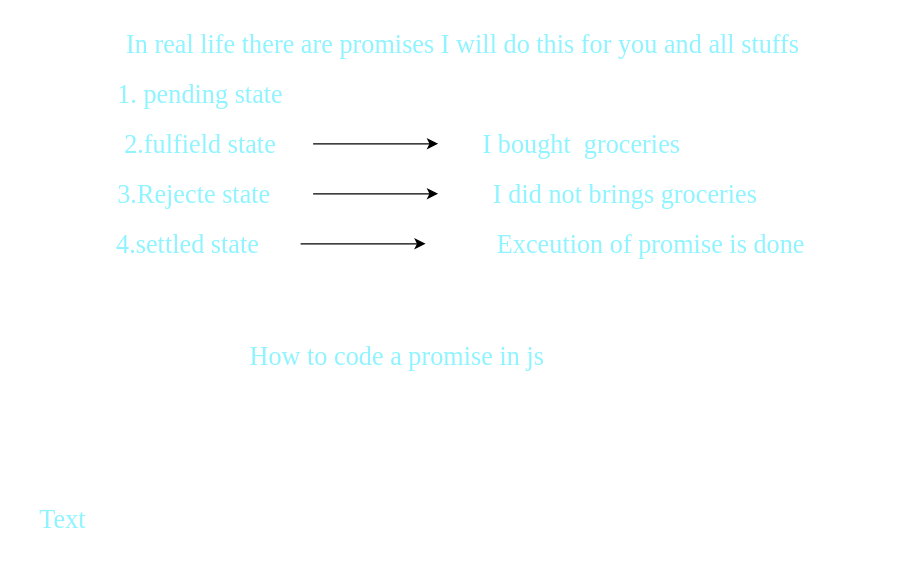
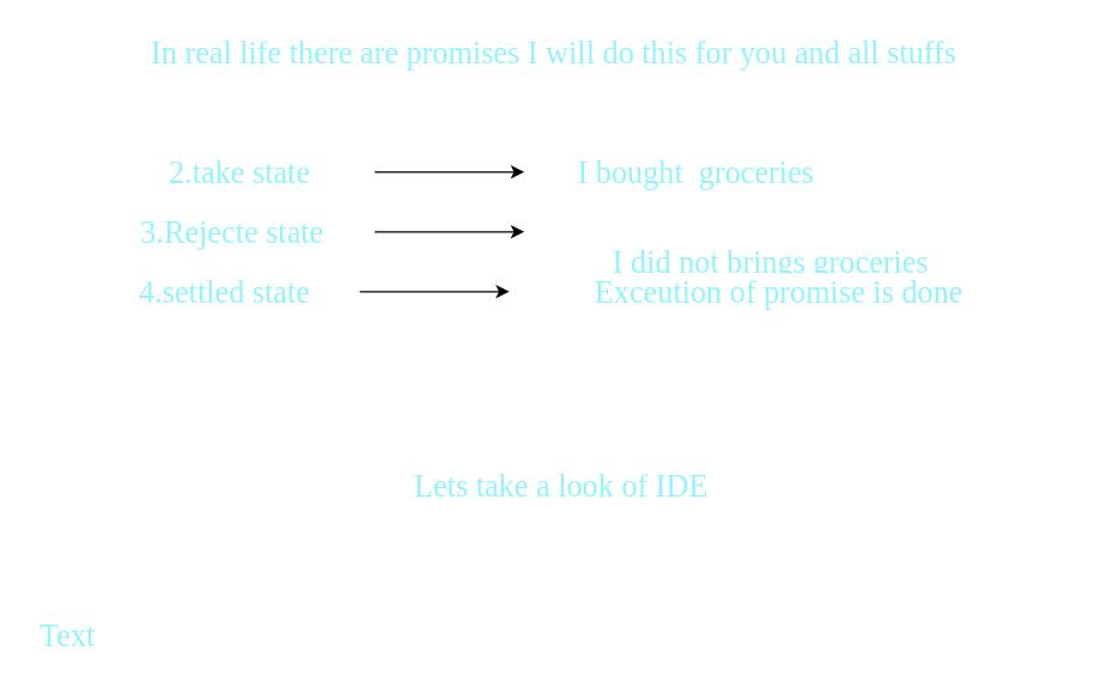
- <mxCell id="3" value="1. pending state" style="text;strokeColor=none;align=center;fillColor=none;html=1;verticalAlign=middle;whiteSpace=wrap;rounded=0;fontFamily=Comic Sans MS;fontSize=21;fontColor=#8FF4FF;" vertex="1" parent="1"><mxGeometry x="30" y="60" width="260" height="30" as="geometry" /></mxCell>
- <mxCell id="4" value="2.fulfield state" style="text;strokeColor=none;align=center;fillColor=none;html=1;verticalAlign=middle;whiteSpace=wrap;rounded=0;fontFamily=Comic Sans MS;fontSize=21;fontColor=#8FF4FF;" vertex="1" parent="1"><mxGeometry x="70" y="100" width="180" height="30" as="geometry" /></mxCell>
+ <mxCell id="4" value="2.take state" style="text;strokeColor=none;align=center;fillColor=none;html=1;verticalAlign=middle;whiteSpace=wrap;rounded=0;fontFamily=Comic Sans MS;fontSize=21;fontColor=#8FF4FF;" vertex="1" parent="1"><mxGeometry x="70" y="100" width="180" height="30" as="geometry" /></mxCell>
- <mxCell id="9" value="I did not brings groceries" style="text;strokeColor=none;align=center;fillColor=none;html=1;verticalAlign=middle;whiteSpace=wrap;rounded=0;fontFamily=Comic Sans MS;fontSize=21;fontColor=#8FF4FF;" vertex="1" parent="1"><mxGeometry x="370" y="140" width="260" height="30" as="geometry" /></mxCell>
+ <mxCell id="9" value="I did not brings groceries" style="text;strokeColor=none;align=center;fillColor=none;html=1;verticalAlign=middle;whiteSpace=wrap;rounded=0;fontFamily=Comic Sans MS;fontSize=21;fontColor=#8FF4FF;" vertex="1" parent="1"><mxGeometry x="385" y="160" width="260" height="30" as="geometry" /></mxCell>
- <mxCell id="12" value="How to code a promise in js&amp;nbsp;" style="text;strokeColor=none;align=center;fillColor=none;html=1;verticalAlign=middle;whiteSpace=wrap;rounded=0;fontFamily=Comic Sans MS;fontSize=21;fontColor=#8FF4FF;" vertex="1" parent="1"><mxGeometry x="120" y="270" width="400" height="30" as="geometry" /></mxCell>
+ <mxCell id="13" value="Lets take a look of IDE" style="text;strokeColor=none;align=center;fillColor=none;html=1;verticalAlign=middle;whiteSpace=wrap;rounded=0;fontFamily=Comic Sans MS;fontSize=21;fontColor=#8FF4FF;" vertex="1" parent="1"><mxGeometry x="250" y="310" width="250" height="30" as="geometry" /></mxCell>
- <mxCell id="14" value="Text" style="text;strokeColor=none;align=center;fillColor=none;html=1;verticalAlign=middle;whiteSpace=wrap;rounded=0;fontFamily=Comic Sans MS;fontSize=21;fontColor=#8FF4FF;" vertex="1" parent="1"><mxGeometry x="20" y="400" width="60" height="30" as="geometry" /></mxCell>
+ <mxCell id="14" value="Text" style="text;strokeColor=none;align=center;fillColor=none;html=1;verticalAlign=middle;whiteSpace=wrap;rounded=0;fontFamily=Comic Sans MS;fontSize=21;fontColor=#8FF4FF;" vertex="1" parent="1"><mxGeometry x="15" y="410" width="60" height="30" as="geometry" /></mxCell>
